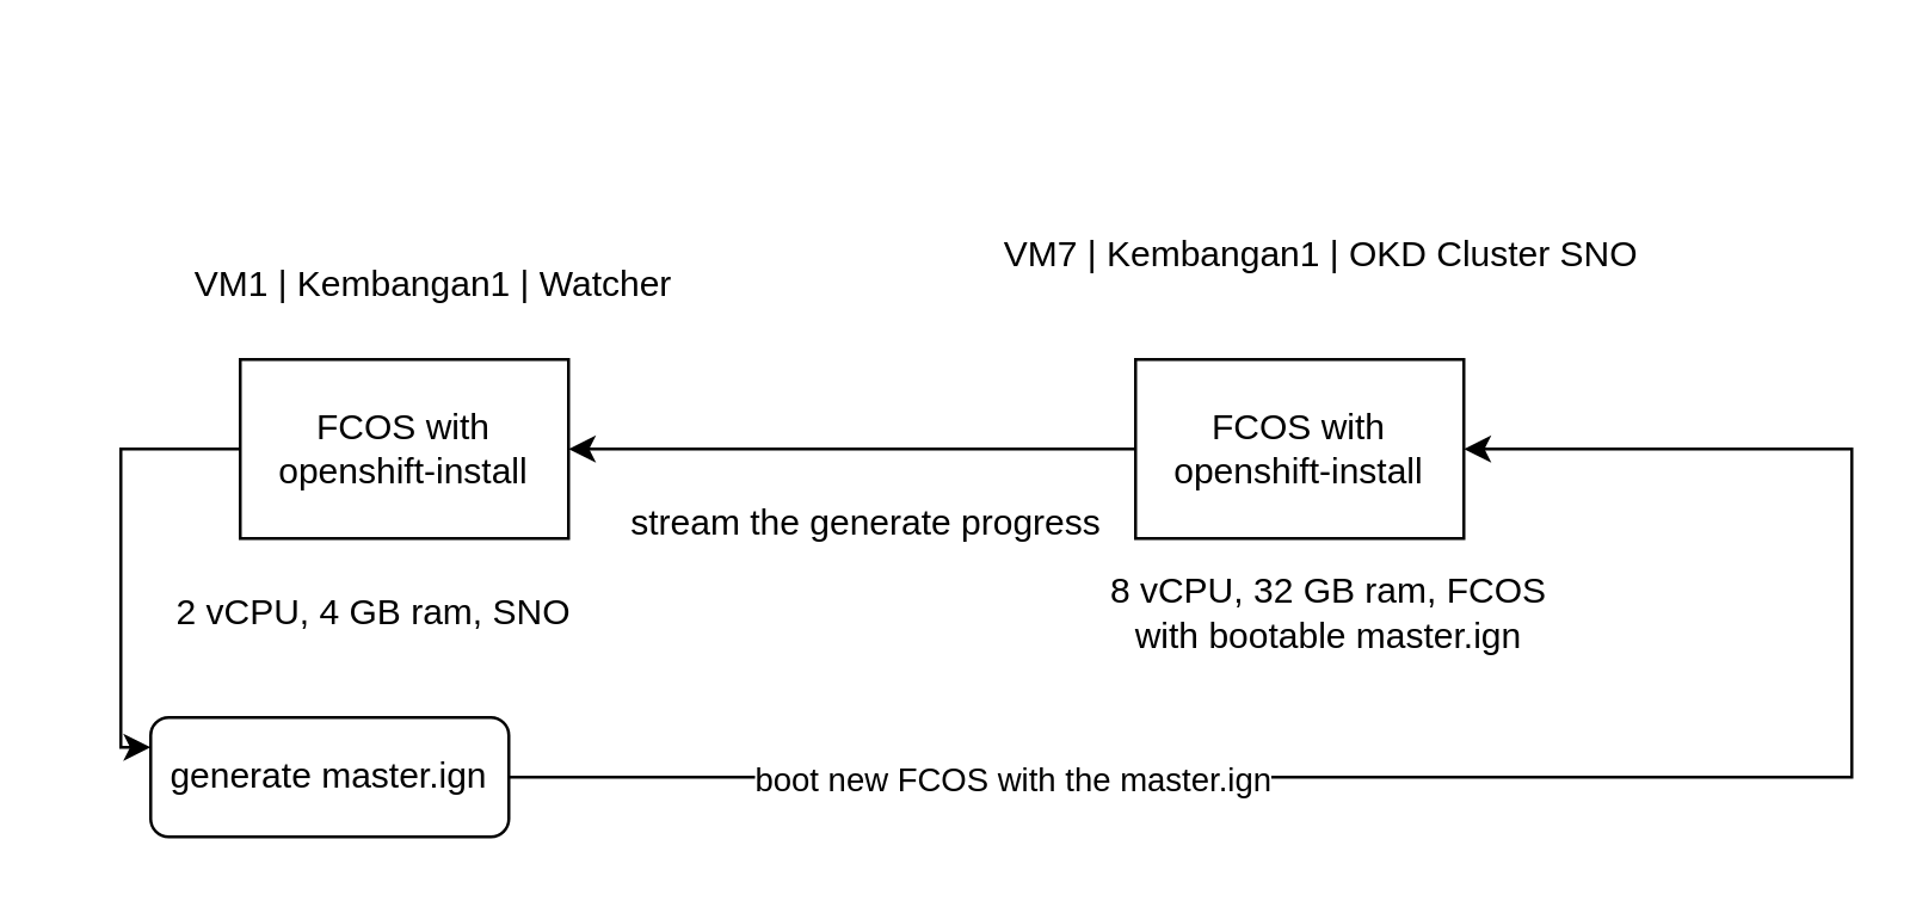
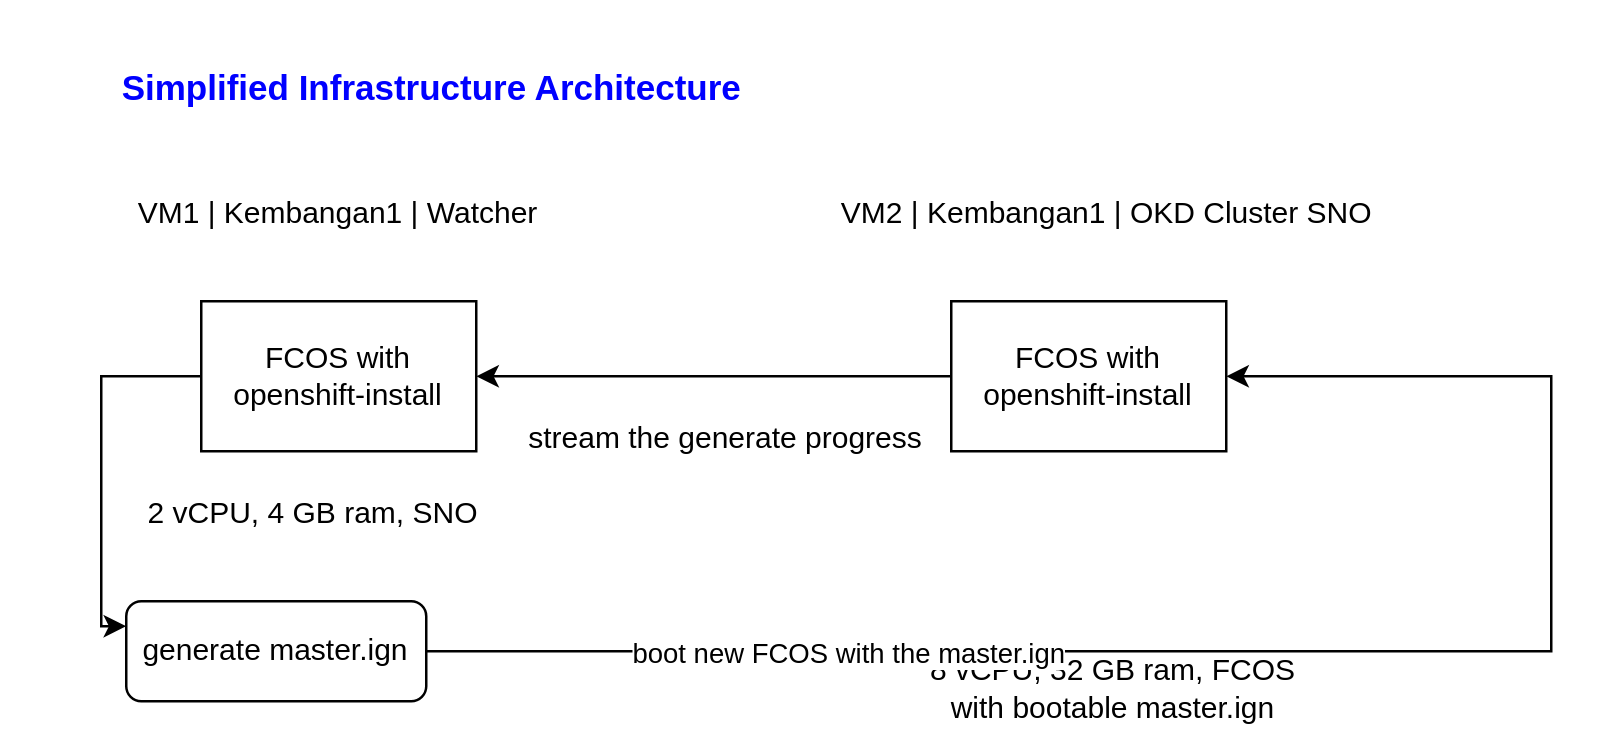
+ <mxCell id="14" value="&lt;b&gt;&lt;font style=&quot;font-size: 14px;&quot;&gt;Simplified Infrastructure Architecture&lt;/font&gt;&lt;/b&gt;" style="text;html=1;strokeColor=none;fillColor=none;align=center;verticalAlign=middle;whiteSpace=wrap;rounded=0;fontColor=#0000FF;" vertex="1" parent="1"><mxGeometry x="20" y="20" width="305" height="30" as="geometry" /></mxCell>
- <mxCell id="6" value="VM7 | Kembangan1 | OKD Cluster SNO" style="text;html=1;strokeColor=none;fillColor=none;align=center;verticalAlign=middle;whiteSpace=wrap;rounded=0;" vertex="1" parent="1"><mxGeometry x="335" y="70" width="215" height="30" as="geometry" /></mxCell>
+ <mxCell id="6" value="VM2 | Kembangan1 | OKD Cluster SNO" style="text;html=1;strokeColor=none;fillColor=none;align=center;verticalAlign=middle;whiteSpace=wrap;rounded=0;" vertex="1" parent="1"><mxGeometry x="335" y="70" width="215" height="30" as="geometry" /></mxCell>
- <mxCell id="4" value="VM1 | Kembangan1 | Watcher" style="text;html=1;strokeColor=none;fillColor=none;align=center;verticalAlign=middle;whiteSpace=wrap;rounded=0;" vertex="1" parent="1"><mxGeometry x="60" y="80" width="170" height="30" as="geometry" /></mxCell>
+ <mxCell id="4" value="VM1 | Kembangan1 | Watcher" style="text;html=1;strokeColor=none;fillColor=none;align=center;verticalAlign=middle;whiteSpace=wrap;rounded=0;" vertex="1" parent="1"><mxGeometry x="50" y="70" width="170" height="30" as="geometry" /></mxCell>
- <mxCell id="10" value="8 vCPU, 32 GB ram, FCOS with bootable master.ign" style="text;html=1;strokeColor=none;fillColor=none;align=center;verticalAlign=middle;whiteSpace=wrap;rounded=0;" vertex="1" parent="1"><mxGeometry x="370" y="190" width="150" height="30" as="geometry" /></mxCell>
+ <mxCell id="10" value="8 vCPU, 32 GB ram, FCOS with bootable master.ign" style="text;html=1;strokeColor=none;fillColor=none;align=center;verticalAlign=middle;whiteSpace=wrap;rounded=0;" vertex="1" parent="1"><mxGeometry x="370" y="260" width="150" height="30" as="geometry" /></mxCell>
